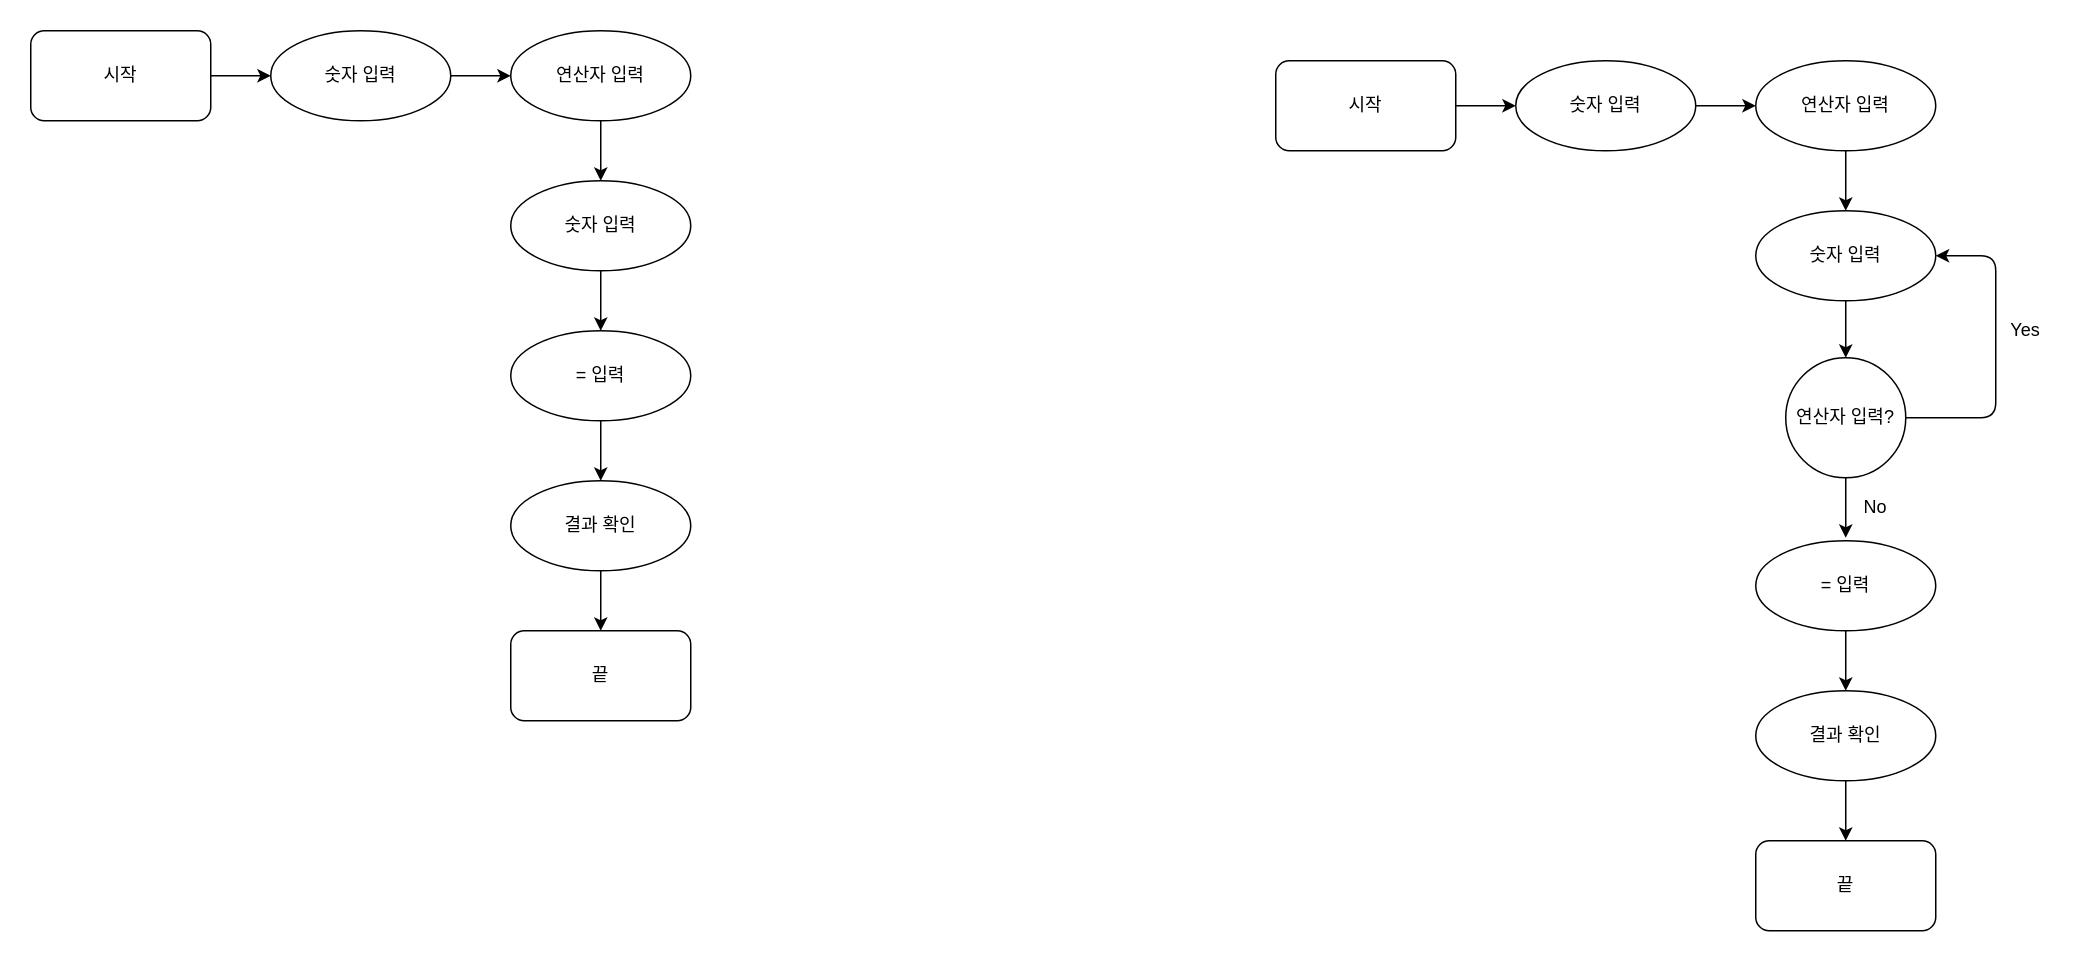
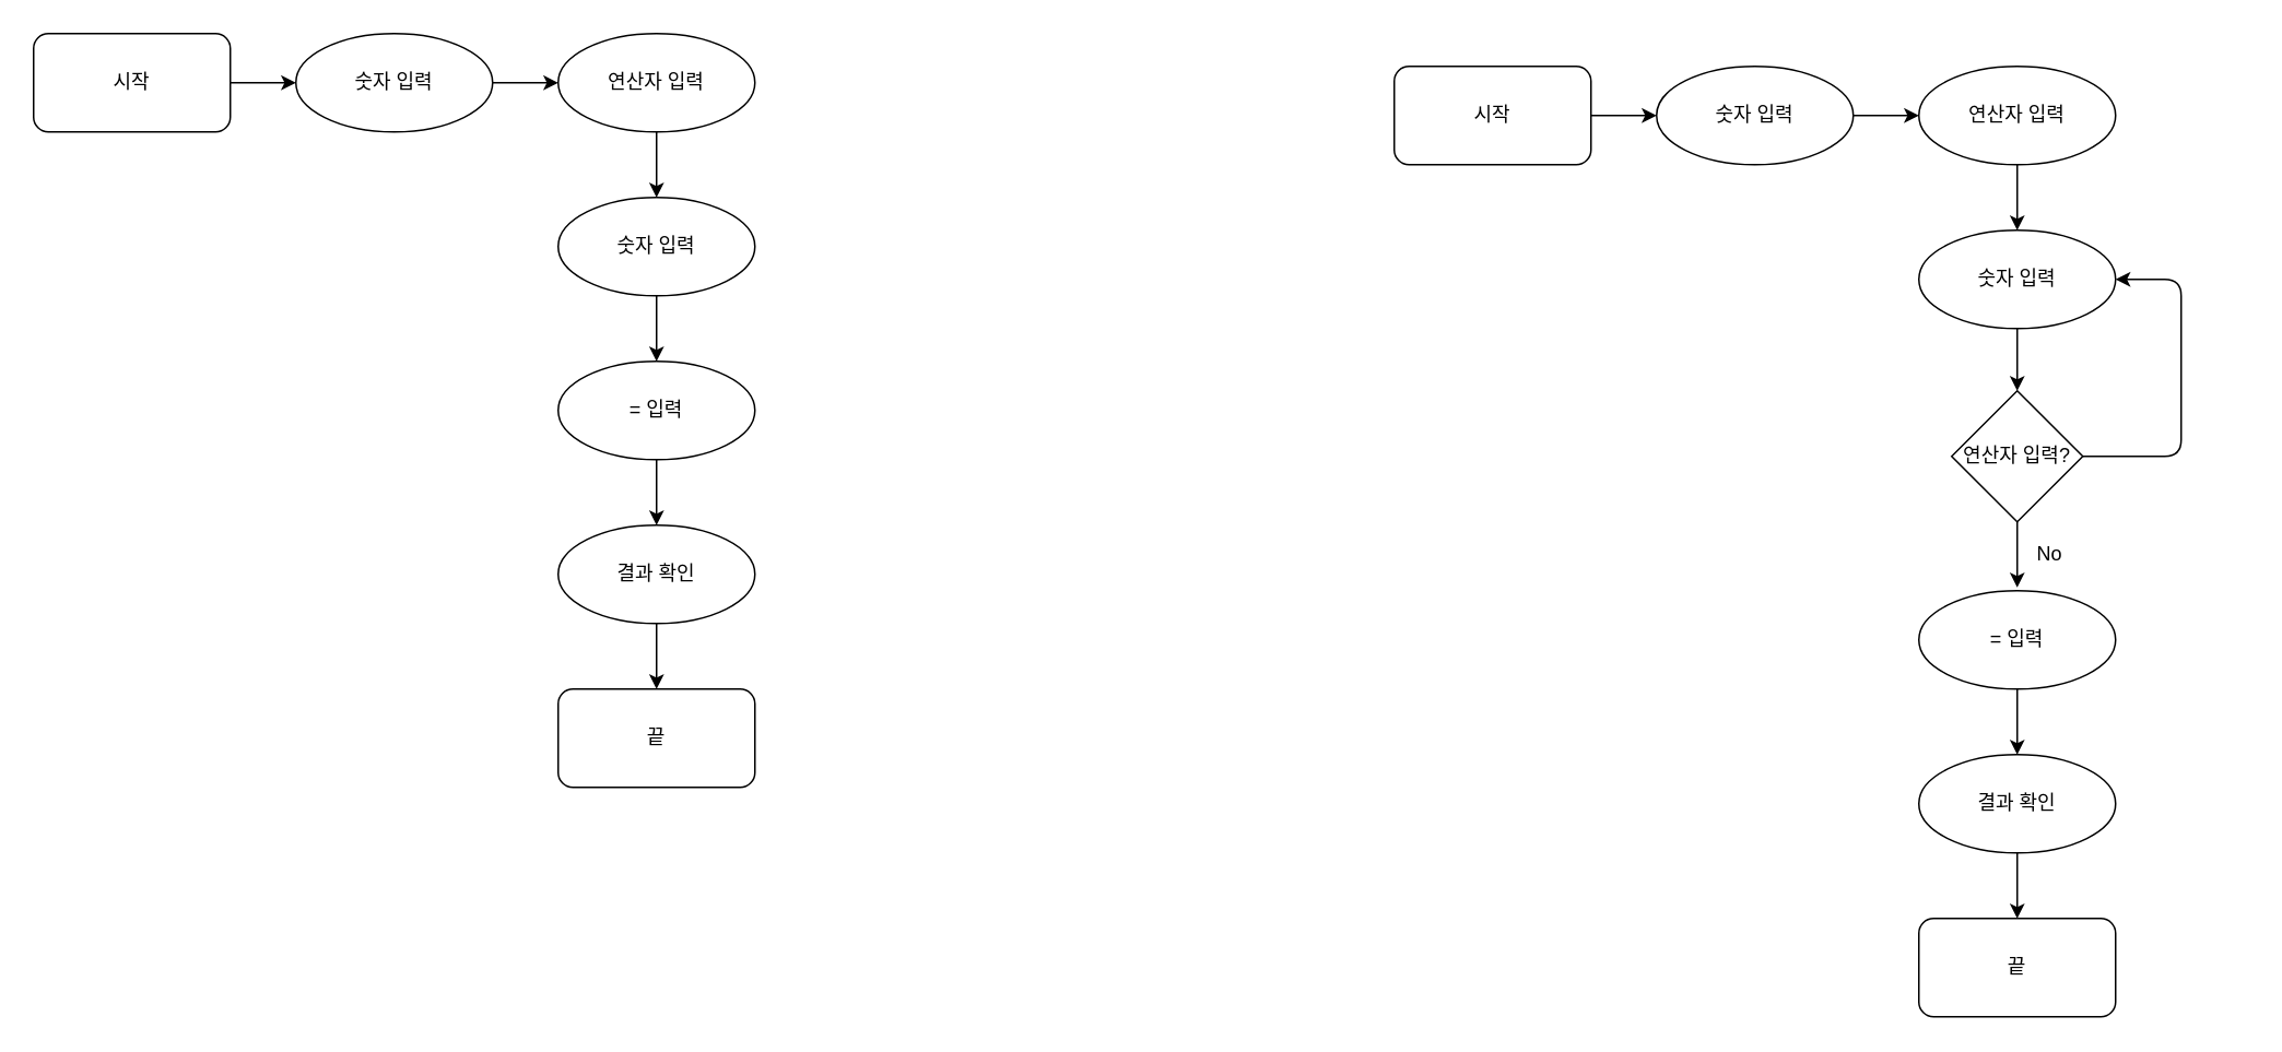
- <mxCell id="31" value="Yes" style="text;html=1;strokeColor=none;fillColor=none;align=center;verticalAlign=middle;whiteSpace=wrap;rounded=0;" vertex="1" parent="1"><mxGeometry x="1330" y="210" width="40" height="20" as="geometry" /></mxCell>
- <mxCell id="30" value="연산자 입력?" style="ellipse;whiteSpace=wrap;html=1;" vertex="1" parent="1"><mxGeometry x="1190" y="238" width="80" height="80" as="geometry" /></mxCell>
+ <mxCell id="30" value="연산자 입력?" style="rhombus;whiteSpace=wrap;html=1;" vertex="1" parent="1"><mxGeometry x="1190" y="238" width="80" height="80" as="geometry" /></mxCell>
